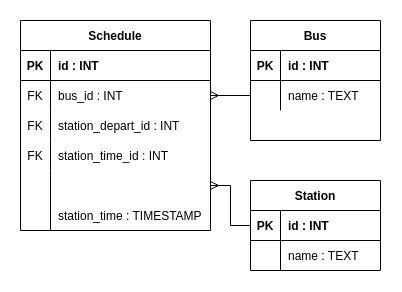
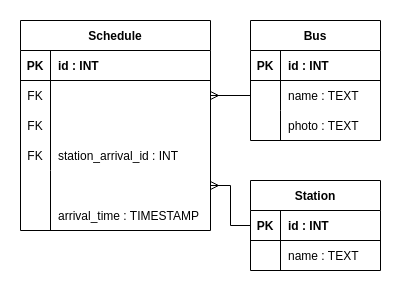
- <mxCell id="8" value="bus_id : INT" style="shape=partialRectangle;connectable=0;fillColor=none;top=0;left=0;bottom=0;right=0;align=left;spacingLeft=6;overflow=hidden;" vertex="1" parent="6"><mxGeometry x="30" width="160" height="30" as="geometry" /></mxCell>
- <mxCell id="11" value="station_depart_id : INT" style="shape=partialRectangle;connectable=0;fillColor=none;top=0;left=0;bottom=0;right=0;align=left;spacingLeft=6;overflow=hidden;" vertex="1" parent="9"><mxGeometry x="30" width="160" height="30" as="geometry" /></mxCell>
+ <mxCell id="29" value="photo : TEXT" style="shape=partialRectangle;connectable=0;fillColor=none;top=0;left=0;bottom=0;right=0;align=left;spacingLeft=6;overflow=hidden;" vertex="1" parent="27"><mxGeometry x="30" width="100" height="30" as="geometry" /></mxCell>
- <mxCell id="14" value="station_time_id : INT" style="shape=partialRectangle;connectable=0;fillColor=none;top=0;left=0;bottom=0;right=0;align=left;spacingLeft=6;overflow=hidden;" vertex="1" parent="12"><mxGeometry x="30" width="160" height="30" as="geometry" /></mxCell>
+ <mxCell id="14" value="station_arrival_id : INT" style="shape=partialRectangle;connectable=0;fillColor=none;top=0;left=0;bottom=0;right=0;align=left;spacingLeft=6;overflow=hidden;" vertex="1" parent="12"><mxGeometry x="30" width="160" height="30" as="geometry" /></mxCell>
- <mxCell id="19" value="station_time : TIMESTAMP" style="shape=partialRectangle;connectable=0;fillColor=none;top=0;left=0;bottom=0;right=0;align=left;spacingLeft=6;overflow=hidden;" vertex="1" parent="17"><mxGeometry x="30" width="160" height="30" as="geometry" /></mxCell>
+ <mxCell id="19" value="arrival_time : TIMESTAMP" style="shape=partialRectangle;connectable=0;fillColor=none;top=0;left=0;bottom=0;right=0;align=left;spacingLeft=6;overflow=hidden;" vertex="1" parent="17"><mxGeometry x="30" width="160" height="30" as="geometry" /></mxCell>
